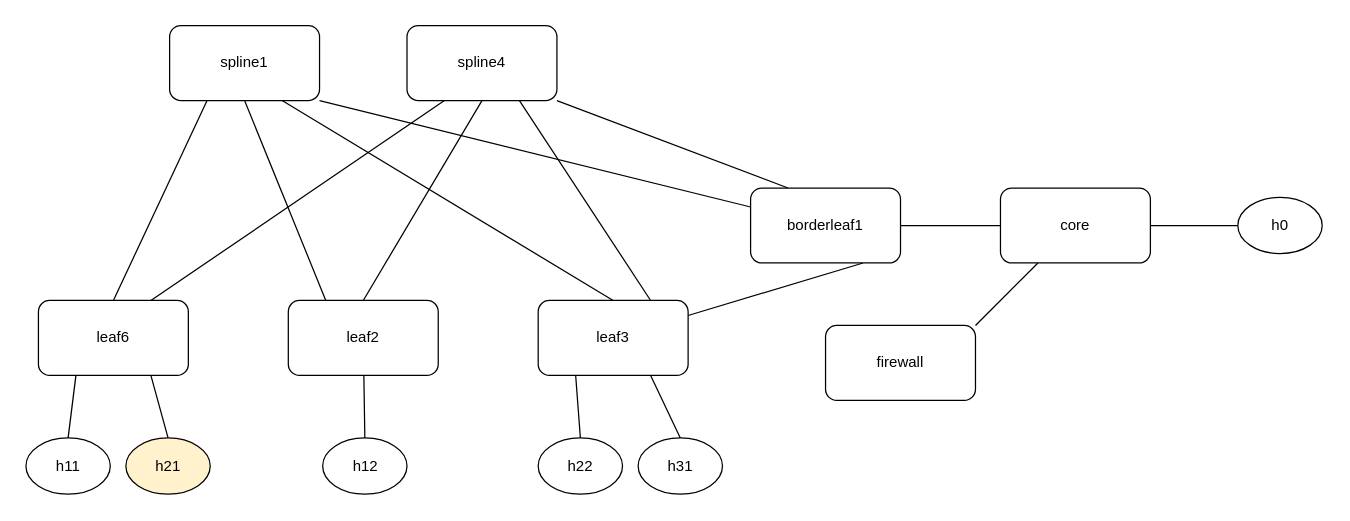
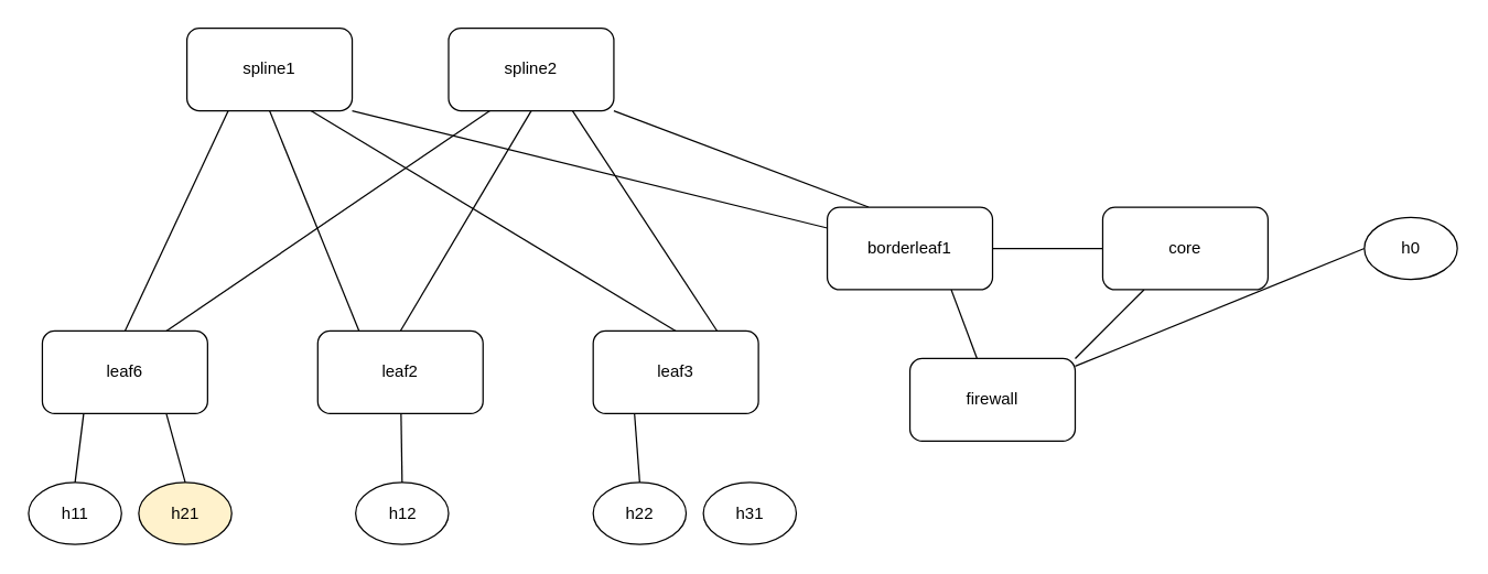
- <mxCell id="8" value="spline4" style="rounded=1;whiteSpace=wrap;html=1;" vertex="1" parent="1"><mxGeometry x="325" y="20" width="120" height="60" as="geometry" /></mxCell>
+ <mxCell id="8" value="spline2" style="rounded=1;whiteSpace=wrap;html=1;" vertex="1" parent="1"><mxGeometry x="325" y="20" width="120" height="60" as="geometry" /></mxCell>
- <mxCell id="29" style="edgeStyle=none;rounded=0;orthogonalLoop=1;jettySize=auto;html=1;exitX=0;exitY=0.5;exitDx=0;exitDy=0;entryX=1;entryY=0.5;entryDx=0;entryDy=0;endArrow=none;endFill=0;" edge="1" parent="1" source="30" target="20"><mxGeometry relative="1" as="geometry" /></mxCell>
+ <mxCell id="29" style="edgeStyle=none;rounded=0;orthogonalLoop=1;jettySize=auto;html=1;exitX=0;exitY=0.5;exitDx=0;exitDy=0;endArrow=none;endFill=0;" edge="1" parent="1" source="30" target="19"><mxGeometry relative="1" as="geometry" /></mxCell>
- <mxCell id="15" style="edgeStyle=none;rounded=0;orthogonalLoop=1;jettySize=auto;html=1;exitX=0.75;exitY=1;exitDx=0;exitDy=0;endArrow=none;endFill=0;" edge="1" parent="1" source="17" target="12"><mxGeometry relative="1" as="geometry" /></mxCell>
+ <mxCell id="15" style="edgeStyle=none;rounded=0;orthogonalLoop=1;jettySize=auto;html=1;exitX=0.75;exitY=1;exitDx=0;exitDy=0;endArrow=none;endFill=0;" edge="1" parent="1" source="17" target="19"><mxGeometry relative="1" as="geometry" /></mxCell>
- <mxCell id="31" style="edgeStyle=none;rounded=0;orthogonalLoop=1;jettySize=auto;html=1;exitX=0.5;exitY=0;exitDx=0;exitDy=0;entryX=0.75;entryY=1;entryDx=0;entryDy=0;endArrow=none;endFill=0;" edge="1" parent="1" source="32" target="12"><mxGeometry relative="1" as="geometry" /></mxCell>
